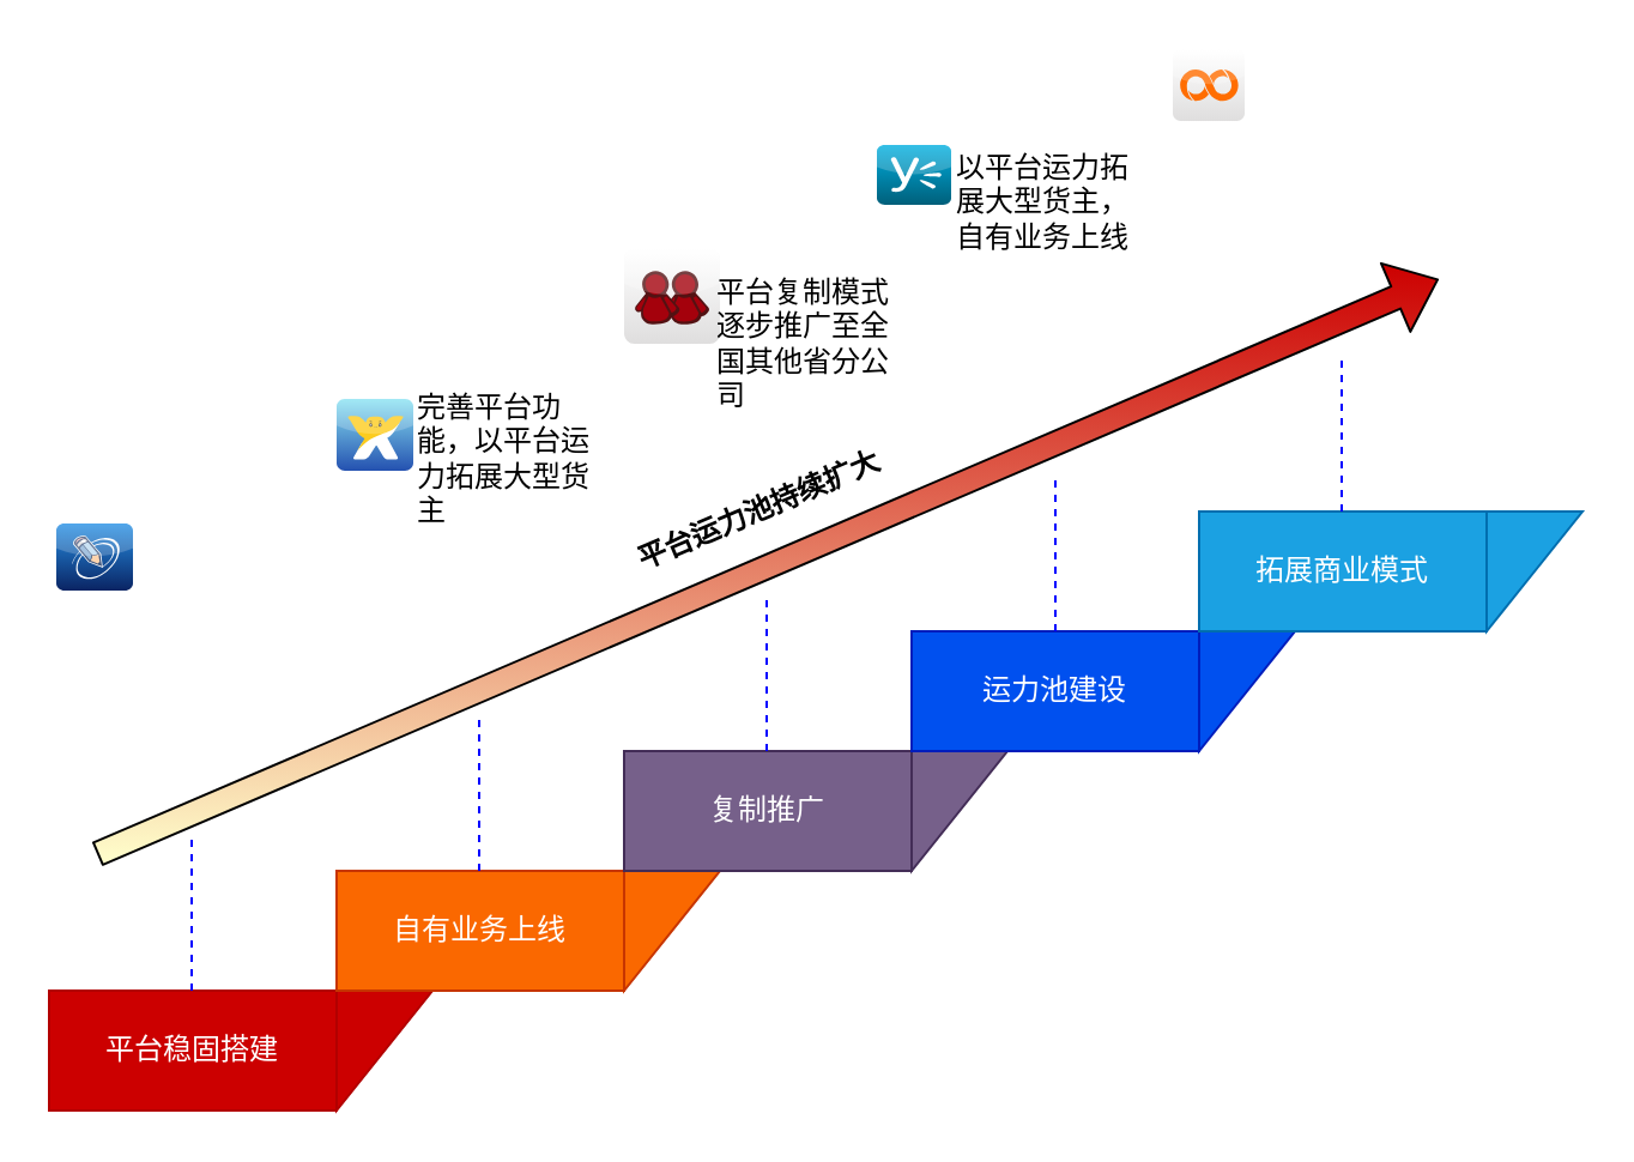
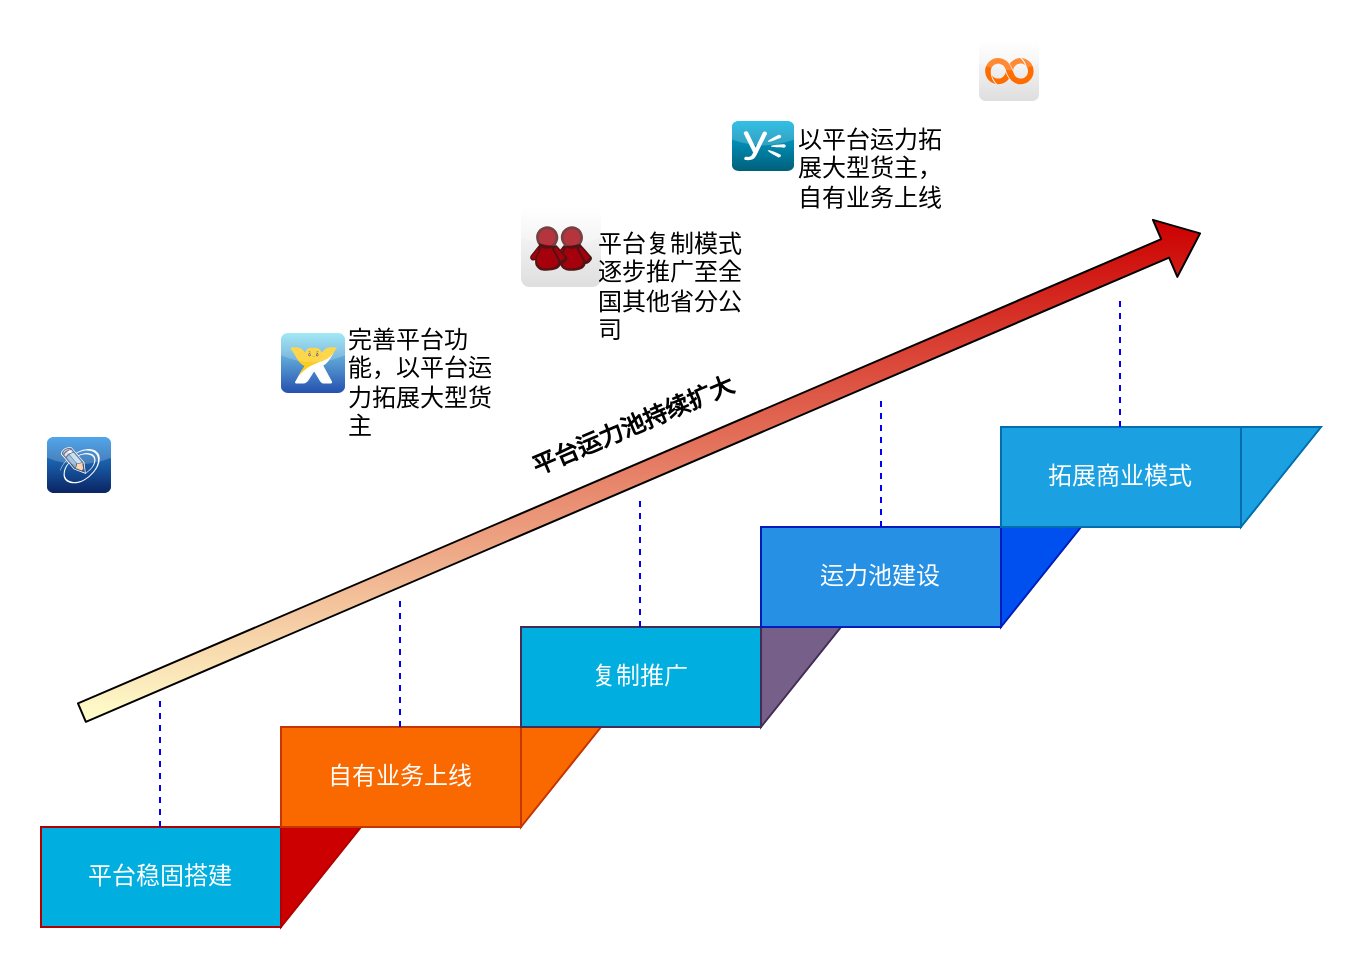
- <mxCell id="8" value="运力池建设" style="rounded=0;whiteSpace=wrap;html=1;fillColor=#0050ef;strokeColor=#001DBC;fontColor=#ffffff;" parent="1" vertex="1"><mxGeometry x="380" y="263" width="120" height="50" as="geometry" /></mxCell>
+ <mxCell id="8" value="运力池建设" style="rounded=0;whiteSpace=wrap;html=1;fillColor=#2690e5;strokeColor=#001DBC;fontColor=#ffffff;" parent="1" vertex="1"><mxGeometry x="380" y="263" width="120" height="50" as="geometry" /></mxCell>
- <mxCell id="6" value="复制推广" style="rounded=0;whiteSpace=wrap;html=1;fillColor=#76608a;strokeColor=#432D57;fontColor=#ffffff;" parent="1" vertex="1"><mxGeometry x="260" y="313" width="120" height="50" as="geometry" /></mxCell>
+ <mxCell id="6" value="复制推广" style="rounded=0;whiteSpace=wrap;html=1;fillColor=#00afe0;strokeColor=#432D57;fontColor=#ffffff;" parent="1" vertex="1"><mxGeometry x="260" y="313" width="120" height="50" as="geometry" /></mxCell>
- <mxCell id="2" value="平台稳固搭建" style="rounded=0;whiteSpace=wrap;html=1;fillColor=#CC0000;strokeColor=#B20000;fontColor=#ffffff;" parent="1" vertex="1"><mxGeometry x="20" y="413" width="120" height="50" as="geometry" /></mxCell>
+ <mxCell id="2" value="平台稳固搭建" style="rounded=0;whiteSpace=wrap;html=1;fillColor=#00afe0;strokeColor=#B20000;fontColor=#ffffff;" parent="1" vertex="1"><mxGeometry x="20" y="413" width="120" height="50" as="geometry" /></mxCell>
